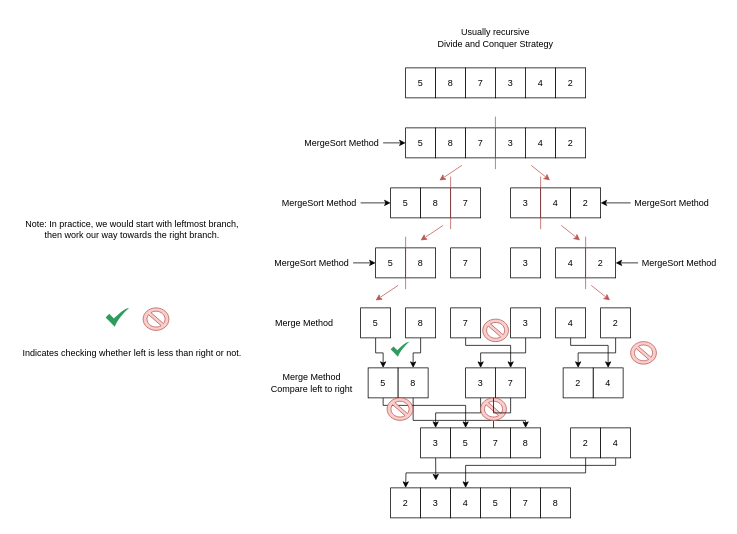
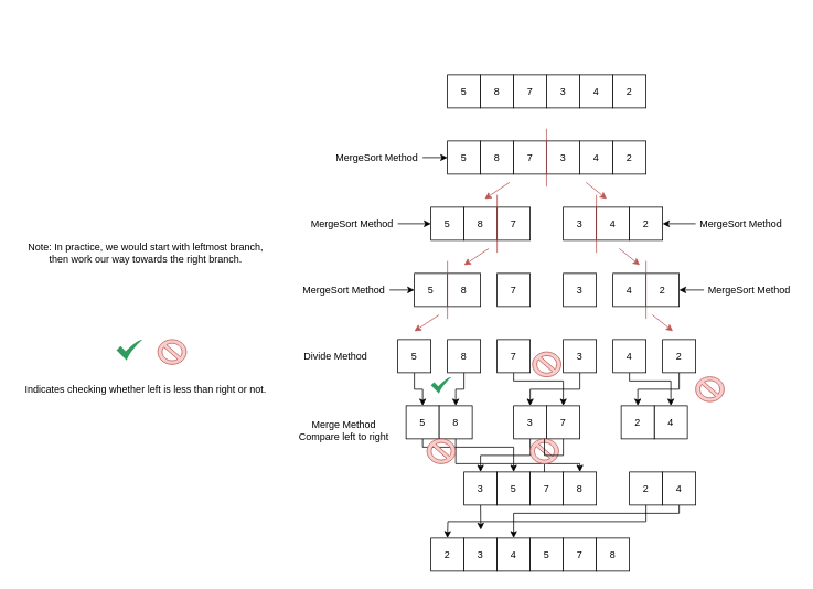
- <mxCell id="8" value="&lt;span style=&quot;background-color: initial;&quot;&gt;Usually recursive&lt;br&gt;Divide and Conquer Strategy&lt;br&gt;&lt;/span&gt;" style="text;html=1;strokeColor=none;fillColor=none;align=center;verticalAlign=middle;whiteSpace=wrap;rounded=0;" vertex="1" parent="1"><mxGeometry x="580" y="20" width="160" height="60" as="geometry" /></mxCell>
- <mxCell id="61" value="Merge Method" style="text;html=1;strokeColor=none;fillColor=none;align=center;verticalAlign=middle;whiteSpace=wrap;rounded=0;" vertex="1" parent="1"><mxGeometry x="350" y="415" width="110" height="30" as="geometry" /></mxCell>
+ <mxCell id="61" value="Divide Method" style="text;html=1;strokeColor=none;fillColor=none;align=center;verticalAlign=middle;whiteSpace=wrap;rounded=0;" vertex="1" parent="1"><mxGeometry x="350" y="415" width="110" height="30" as="geometry" /></mxCell>
- <mxCell id="78" value="Merge Method&lt;br&gt;Compare left to right" style="text;html=1;strokeColor=none;fillColor=none;align=center;verticalAlign=middle;whiteSpace=wrap;rounded=0;" vertex="1" parent="1"><mxGeometry x="350" y="495" width="130" height="30" as="geometry" /></mxCell>
+ <mxCell id="78" value="Merge Method&lt;br&gt;Compare left to right" style="text;html=1;strokeColor=none;fillColor=none;align=center;verticalAlign=middle;whiteSpace=wrap;rounded=0;" vertex="1" parent="1"><mxGeometry x="350" y="505" width="130" height="30" as="geometry" /></mxCell>
